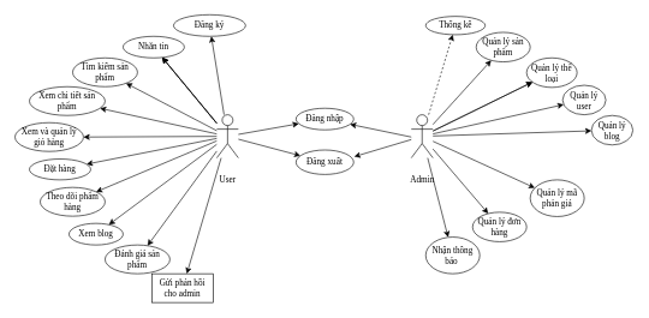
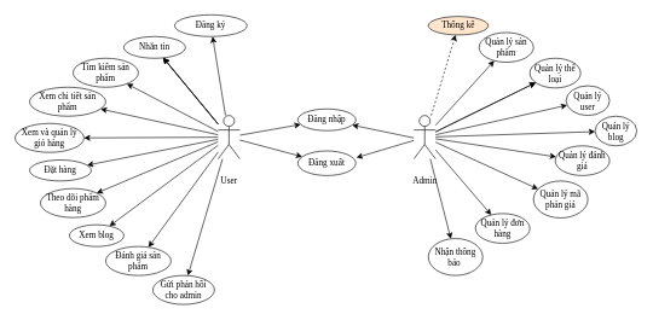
- <mxCell id="40" value="Thống kê" style="ellipse;whiteSpace=wrap;html=1;fontFamily=Times New Roman;verticalAlign=middle;" parent="1" vertex="1"><mxGeometry x="590" y="22.25" width="82.5" height="25.5" as="geometry" /></mxCell>
+ <mxCell id="40" value="Thống kê" style="ellipse;whiteSpace=wrap;html=1;fontFamily=Times New Roman;verticalAlign=middle;fillColor=#ffe6cc;" parent="1" vertex="1"><mxGeometry x="590" y="22.25" width="82.5" height="25.5" as="geometry" /></mxCell>
+ <mxCell id="33" value="" style="edgeStyle=none;html=1;fontFamily=Times New Roman;verticalAlign=middle;" parent="1" source="39" target="45" edge="1"><mxGeometry relative="1" as="geometry" /></mxCell>
+ <mxCell id="45" value="Quản lý đánh giá" style="ellipse;whiteSpace=wrap;html=1;fontFamily=Times New Roman;verticalAlign=middle;" parent="1" vertex="1"><mxGeometry x="765" y="201" width="75" height="41" as="geometry" /></mxCell>
- <mxCell id="26" value="Gửi phản hồi cho admin" style="whiteSpace=wrap;html=1;verticalAlign=middle;fontFamily=Times New Roman;rounded=0;" parent="1" vertex="1"><mxGeometry x="210" y="380" width="85" height="40" as="geometry" /></mxCell>
+ <mxCell id="26" value="Gửi phản hồi cho admin" style="ellipse;whiteSpace=wrap;html=1;verticalAlign=middle;fontFamily=Times New Roman;" parent="1" vertex="1"><mxGeometry x="210" y="380" width="85" height="40" as="geometry" /></mxCell>
